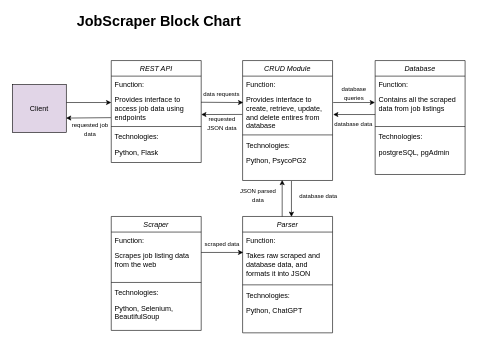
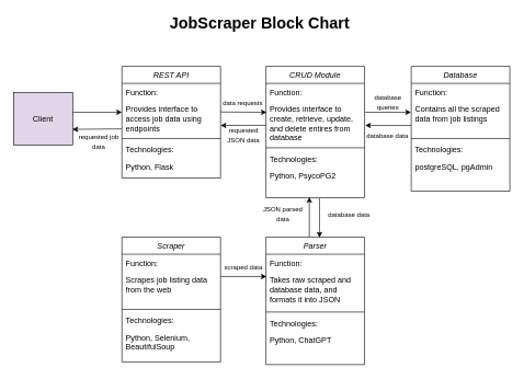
- <mxCell id="8" value="&lt;font style=&quot;font-size: 24px;&quot;&gt;&lt;b&gt;JobScraper Block Chart&amp;nbsp;&lt;/b&gt;&lt;/font&gt;" style="text;html=1;strokeColor=none;fillColor=none;align=center;verticalAlign=middle;whiteSpace=wrap;rounded=0;" vertex="1" parent="1"><mxGeometry x="108" y="20" width="320" height="30" as="geometry" /></mxCell>
+ <mxCell id="8" value="&lt;font style=&quot;font-size: 24px;&quot;&gt;&lt;b&gt;JobScraper Block Chart&amp;nbsp;&lt;/b&gt;&lt;/font&gt;" style="text;html=1;strokeColor=none;fillColor=none;align=center;verticalAlign=middle;whiteSpace=wrap;rounded=0;" vertex="1" parent="1"><mxGeometry x="238" y="20" width="320" height="30" as="geometry" /></mxCell>
